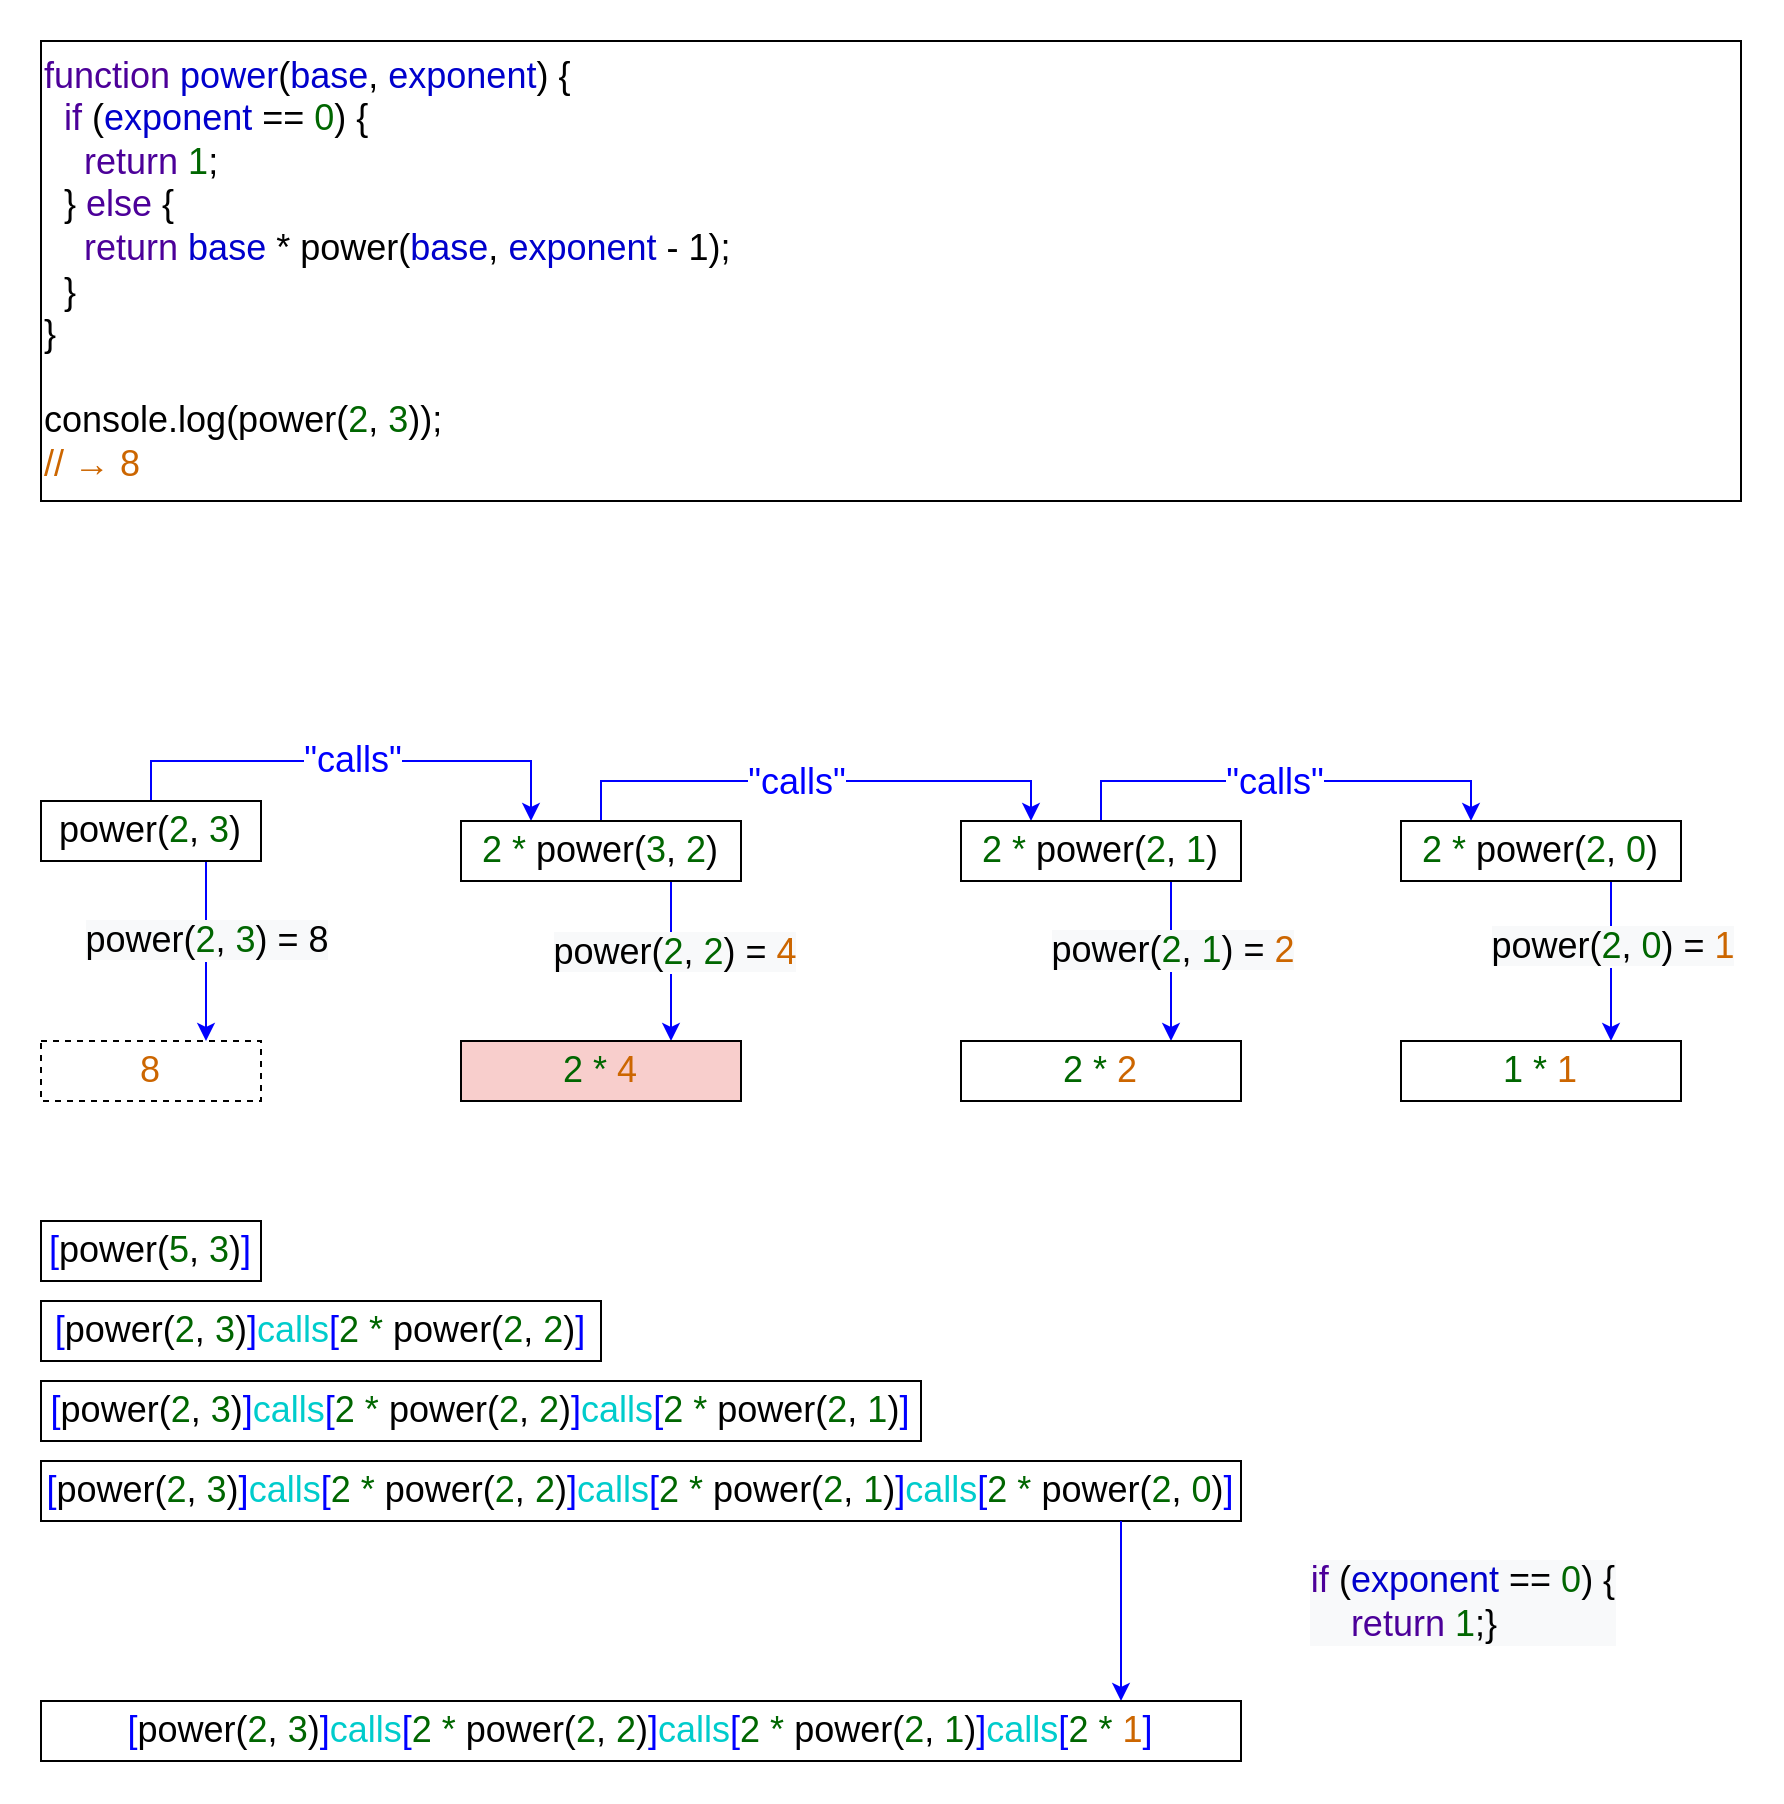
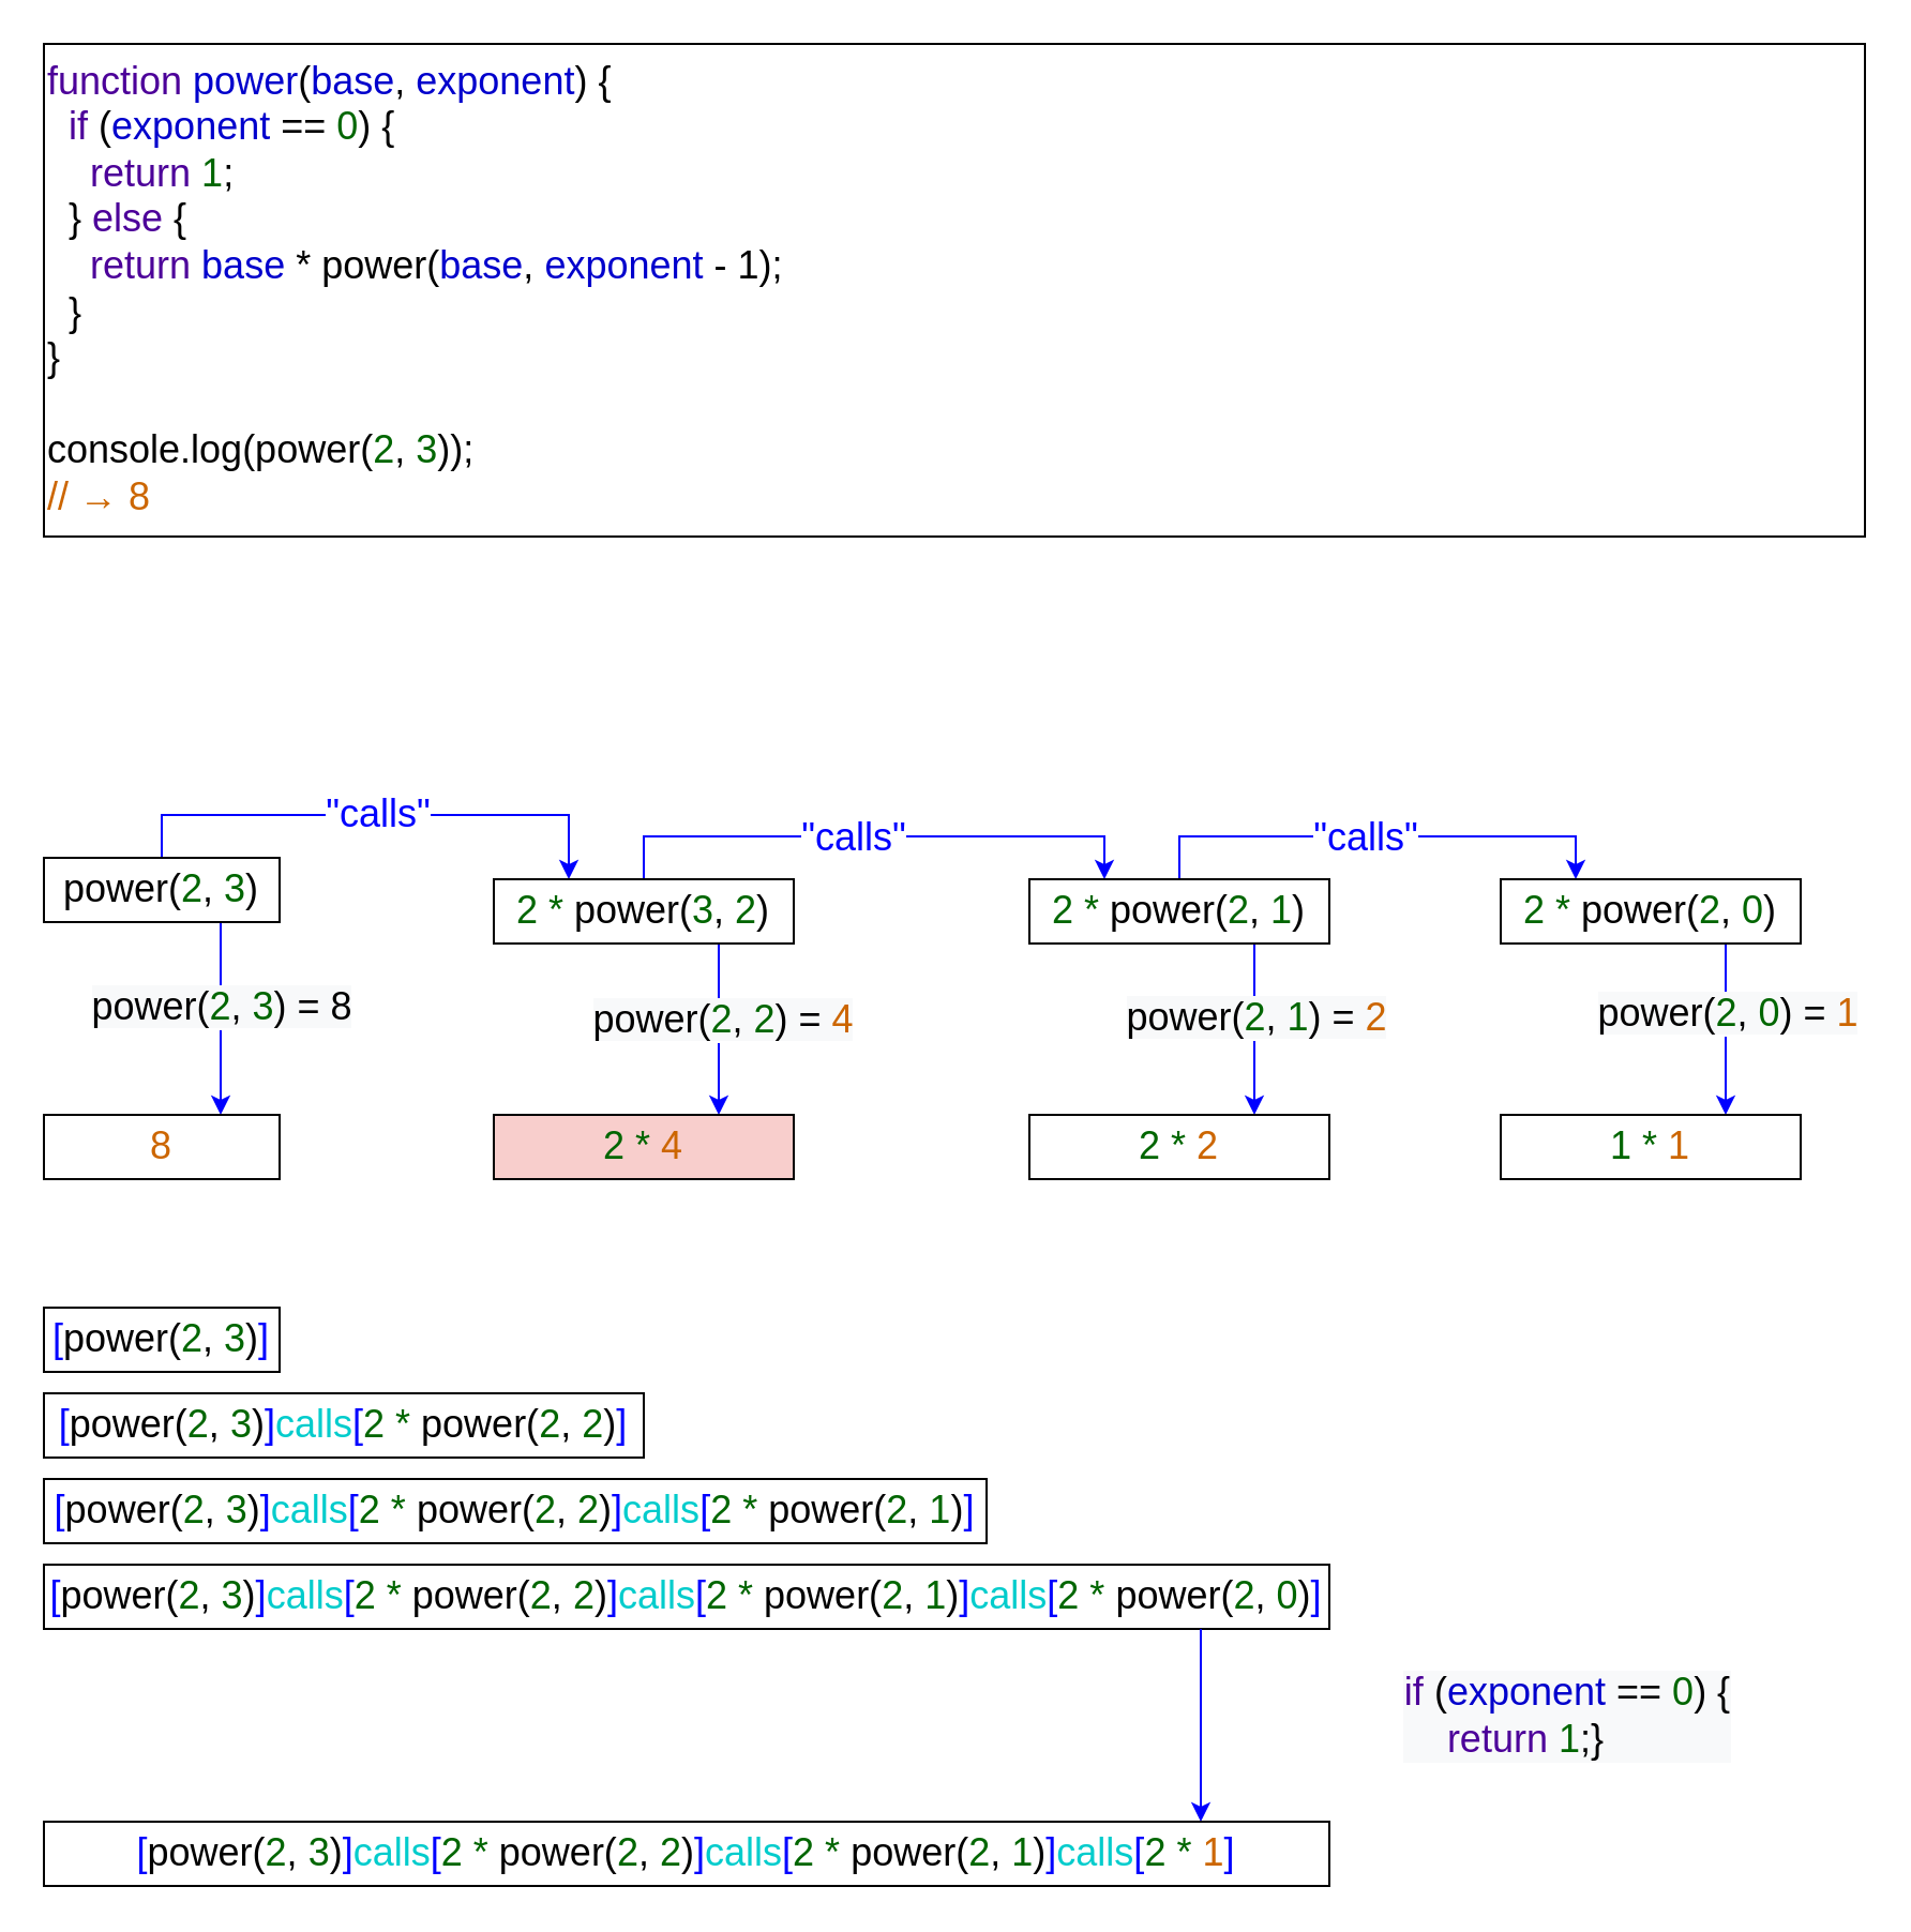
- <mxCell id="24" value="&lt;div style=&quot;text-align: left&quot;&gt;&lt;span&gt;&lt;font color=&quot;#cc6600&quot;&gt;8&lt;/font&gt;&lt;/span&gt;&lt;/div&gt;" style="rounded=0;whiteSpace=wrap;html=1;fontSize=18;fontColor=#CC00CC;align=center;dashed=1;" vertex="1" parent="1"><mxGeometry y="520" width="110" height="30" as="geometry" x="20" /></mxCell>
+ <mxCell id="24" value="&lt;div style=&quot;text-align: left&quot;&gt;&lt;span&gt;&lt;font color=&quot;#cc6600&quot;&gt;8&lt;/font&gt;&lt;/span&gt;&lt;/div&gt;" style="rounded=0;whiteSpace=wrap;html=1;fontSize=18;fontColor=#CC00CC;align=center;" vertex="1" parent="1"><mxGeometry y="520" width="110" height="30" as="geometry" x="20" /></mxCell>
- <mxCell id="25" value="&lt;span style=&quot;text-align: left&quot;&gt;&lt;font color=&quot;#0000ff&quot;&gt;[&lt;/font&gt;&lt;/span&gt;&lt;span style=&quot;color: rgb(0 , 0 , 0) ; text-align: left&quot;&gt;power(&lt;/span&gt;&lt;font color=&quot;#006600&quot; style=&quot;text-align: left&quot;&gt;5&lt;/font&gt;&lt;span style=&quot;color: rgb(0 , 0 , 0) ; text-align: left&quot;&gt;,&amp;nbsp;&lt;/span&gt;&lt;font color=&quot;#006600&quot; style=&quot;text-align: left&quot;&gt;3&lt;/font&gt;&lt;span style=&quot;color: rgb(0 , 0 , 0) ; text-align: left&quot;&gt;)&lt;/span&gt;&lt;span style=&quot;color: rgb(0 , 0 , 255) ; text-align: left&quot;&gt;]&lt;/span&gt;" style="rounded=0;whiteSpace=wrap;html=1;fontSize=18;fontColor=#CC00CC;align=center;" vertex="1" parent="1"><mxGeometry y="610" width="110" height="30" as="geometry" x="20" /></mxCell>
+ <mxCell id="25" value="&lt;span style=&quot;text-align: left&quot;&gt;&lt;font color=&quot;#0000ff&quot;&gt;[&lt;/font&gt;&lt;/span&gt;&lt;span style=&quot;color: rgb(0 , 0 , 0) ; text-align: left&quot;&gt;power(&lt;/span&gt;&lt;font color=&quot;#006600&quot; style=&quot;text-align: left&quot;&gt;2&lt;/font&gt;&lt;span style=&quot;color: rgb(0 , 0 , 0) ; text-align: left&quot;&gt;,&amp;nbsp;&lt;/span&gt;&lt;font color=&quot;#006600&quot; style=&quot;text-align: left&quot;&gt;3&lt;/font&gt;&lt;span style=&quot;color: rgb(0 , 0 , 0) ; text-align: left&quot;&gt;)&lt;/span&gt;&lt;span style=&quot;color: rgb(0 , 0 , 255) ; text-align: left&quot;&gt;]&lt;/span&gt;" style="rounded=0;whiteSpace=wrap;html=1;fontSize=18;fontColor=#CC00CC;align=center;" vertex="1" parent="1"><mxGeometry y="610" width="110" height="30" as="geometry" x="20" /></mxCell>
